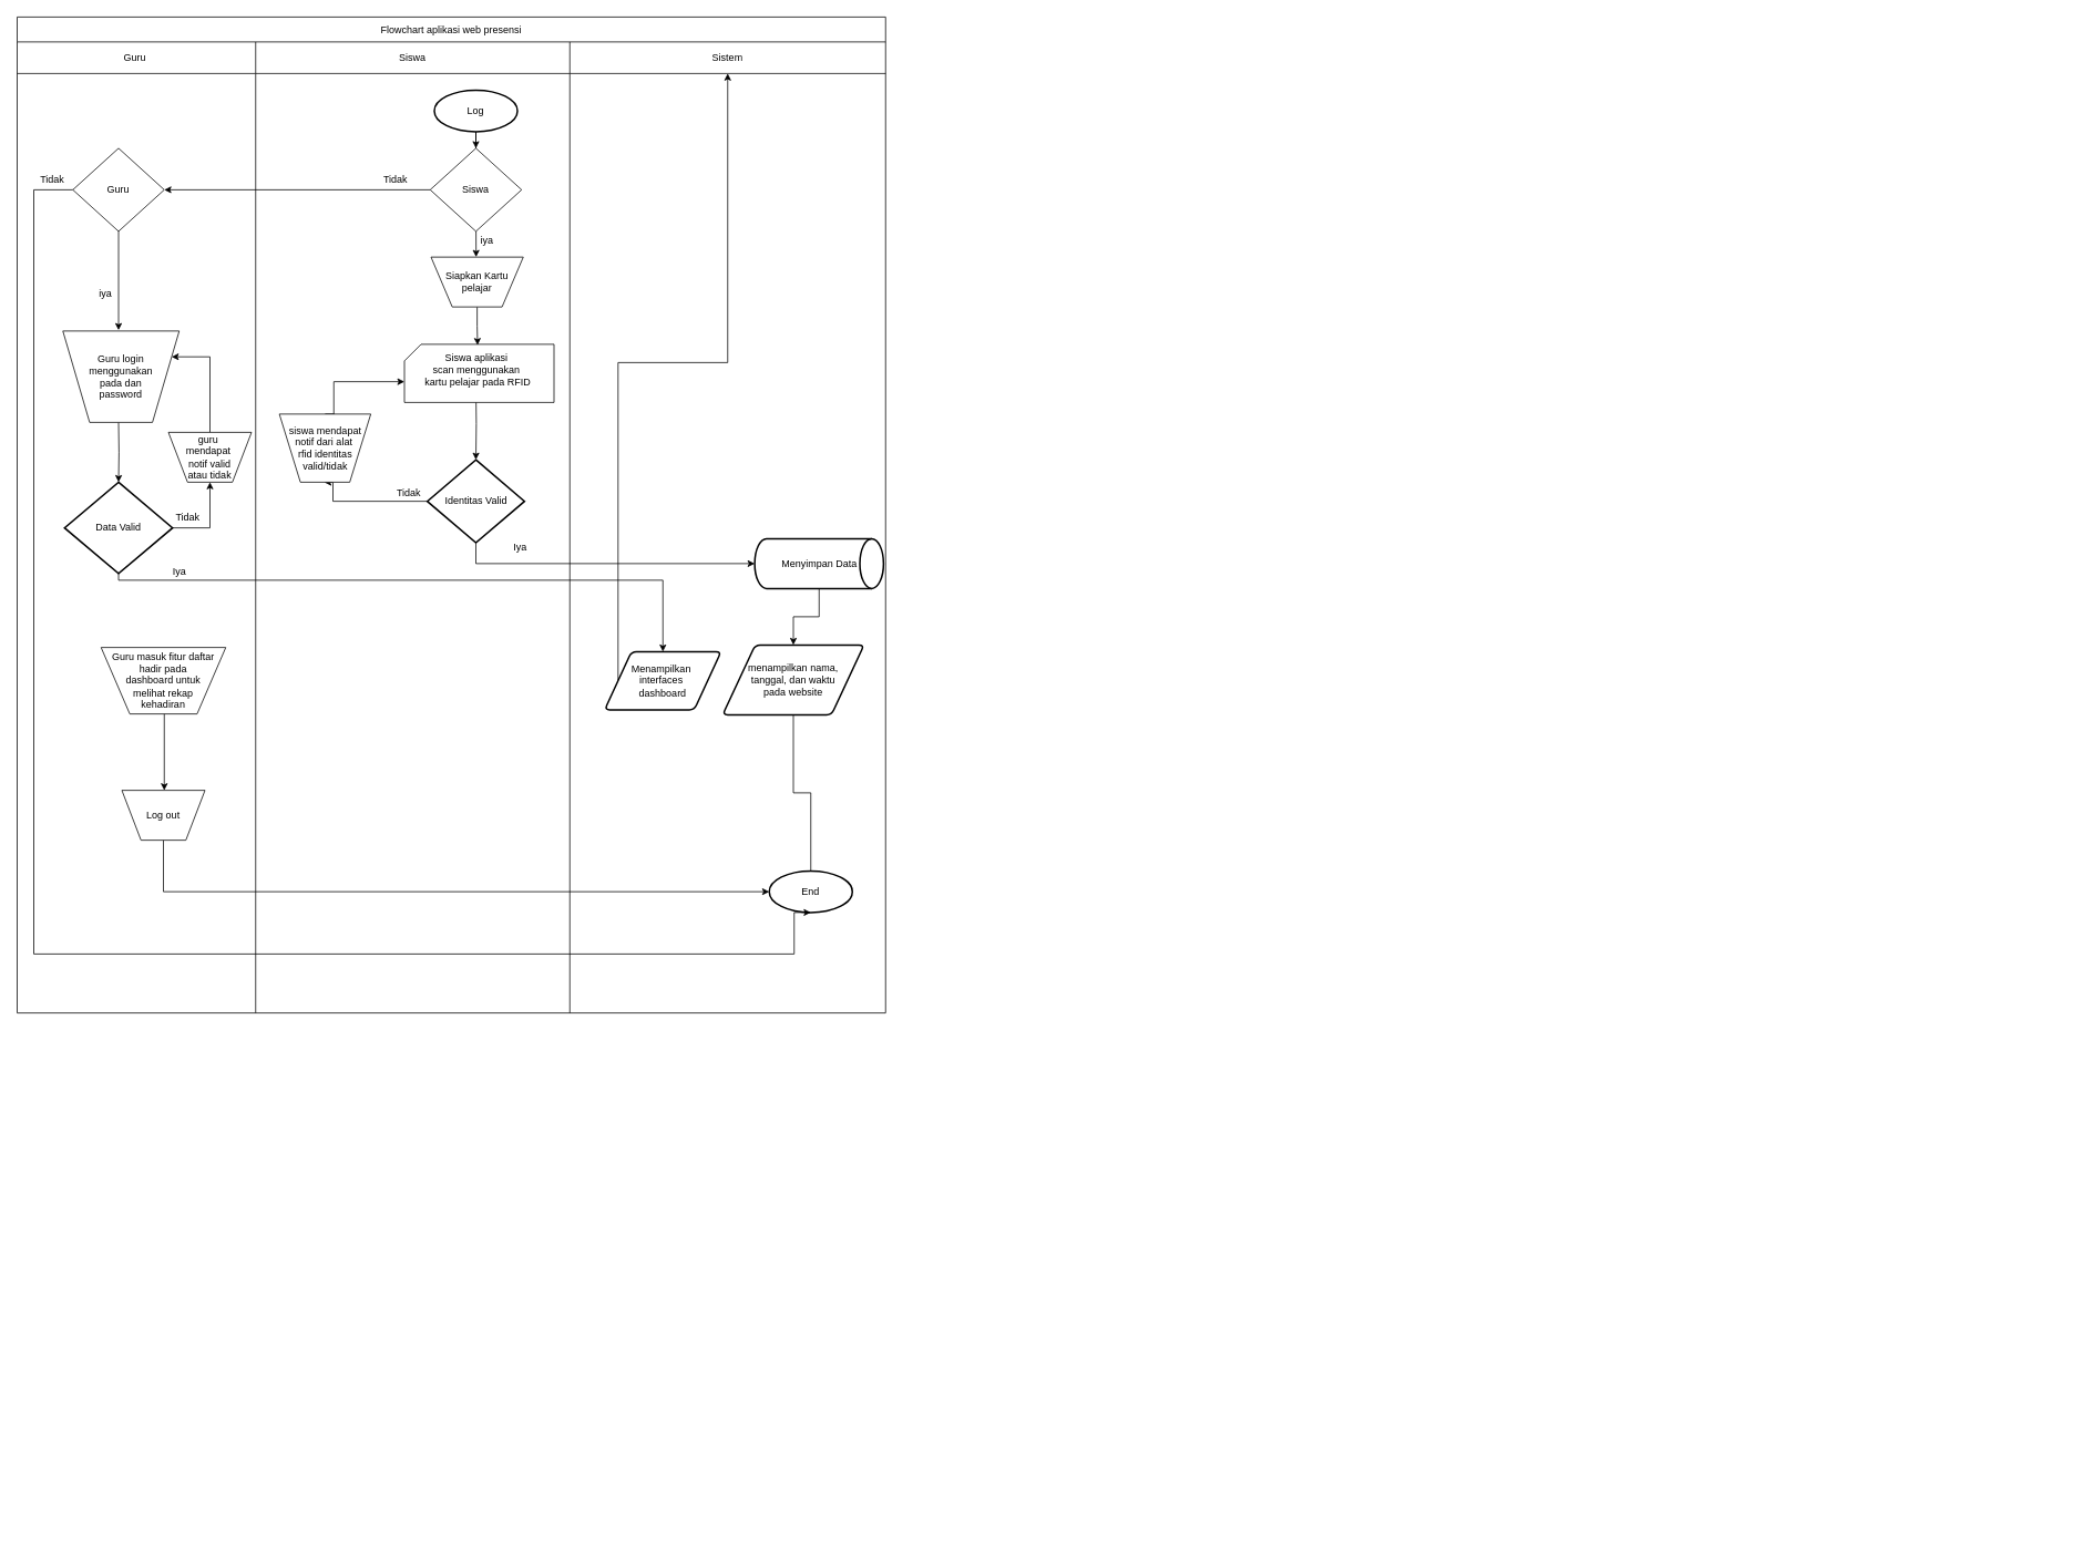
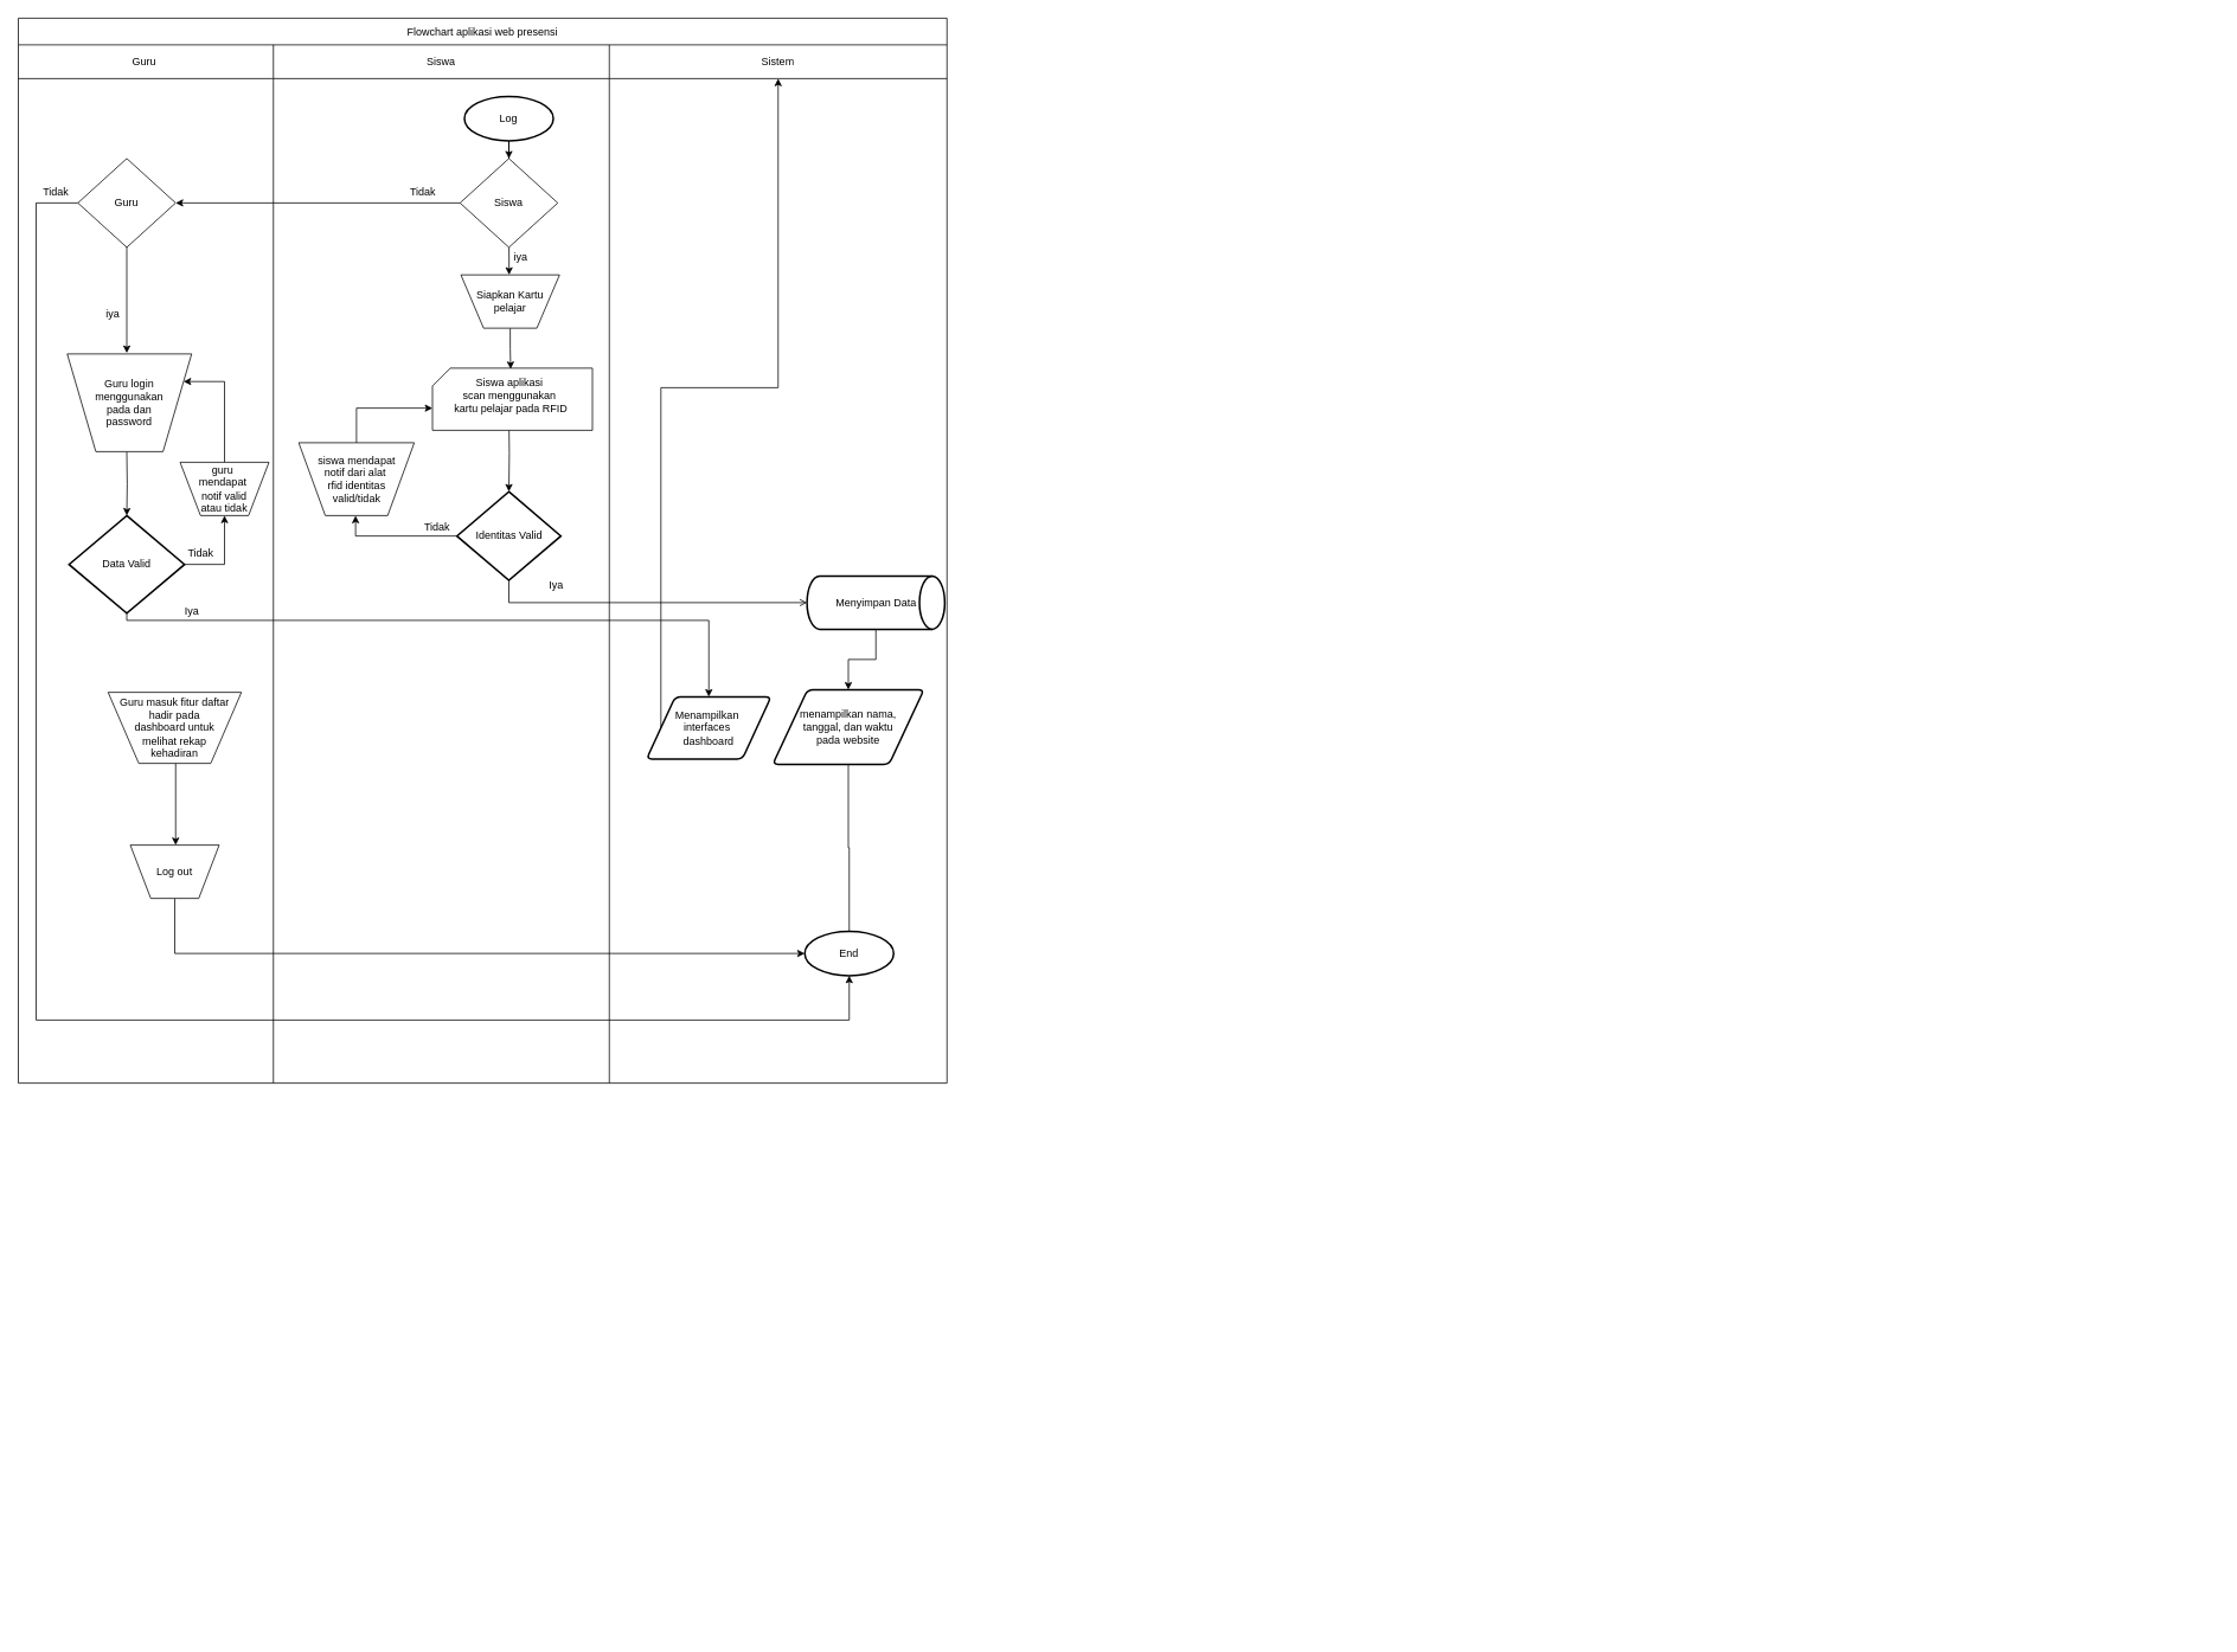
- <mxCell id="55" value="siswa mendapat&lt;br&gt;notif dari alat&amp;nbsp;&lt;br&gt;rfid identitas&lt;br&gt;valid/tidak" style="verticalLabelPosition=middle;verticalAlign=middle;html=1;shape=trapezoid;perimeter=trapezoidPerimeter;whiteSpace=wrap;size=0.23;arcSize=10;flipV=1;labelPosition=center;align=center;strokeColor=default;fontFamily=Helvetica;fontSize=12;fontColor=default;startSize=30;fillColor=#FFFFFF;" parent="1" vertex="1"><mxGeometry x="335.5" y="498" width="110" height="82" as="geometry" /></mxCell>
+ <mxCell id="55" value="siswa mendapat&lt;br&gt;notif dari alat&amp;nbsp;&lt;br&gt;rfid identitas&lt;br&gt;valid/tidak" style="verticalLabelPosition=middle;verticalAlign=middle;html=1;shape=trapezoid;perimeter=trapezoidPerimeter;whiteSpace=wrap;size=0.23;arcSize=10;flipV=1;labelPosition=center;align=center;strokeColor=default;fontFamily=Helvetica;fontSize=12;fontColor=default;startSize=30;fillColor=#FFFFFF;" parent="1" vertex="1"><mxGeometry x="335.5" y="498" width="130" height="82" as="geometry" /></mxCell>
- <mxCell id="22" style="edgeStyle=orthogonalEdgeStyle;rounded=0;orthogonalLoop=1;jettySize=auto;html=1;exitX=0.5;exitY=1;exitDx=0;exitDy=0;exitPerimeter=0;" parent="1" source="23" target="27" edge="1"><mxGeometry relative="1" as="geometry"><mxPoint x="782" y="558" as="sourcePoint" /><mxPoint x="472" y="608" as="targetPoint" /></mxGeometry></mxCell>
+ <mxCell id="22" style="edgeStyle=orthogonalEdgeStyle;rounded=0;orthogonalLoop=1;jettySize=auto;html=1;exitX=0.5;exitY=1;exitDx=0;exitDy=0;exitPerimeter=0;endArrow=open;" parent="1" source="23" target="27" edge="1"><mxGeometry relative="1" as="geometry"><mxPoint x="782" y="558" as="sourcePoint" /><mxPoint x="472" y="608" as="targetPoint" /></mxGeometry></mxCell>
- <mxCell id="29" value="End" style="strokeWidth=2;html=1;shape=mxgraph.flowchart.start_1;whiteSpace=wrap;" parent="1" vertex="1"><mxGeometry x="925" y="1048" width="100" height="50" as="geometry" /></mxCell>
+ <mxCell id="29" value="End" style="strokeWidth=2;html=1;shape=mxgraph.flowchart.start_1;whiteSpace=wrap;" parent="1" vertex="1"><mxGeometry x="905" y="1048" width="100" height="50" as="geometry" /></mxCell>
